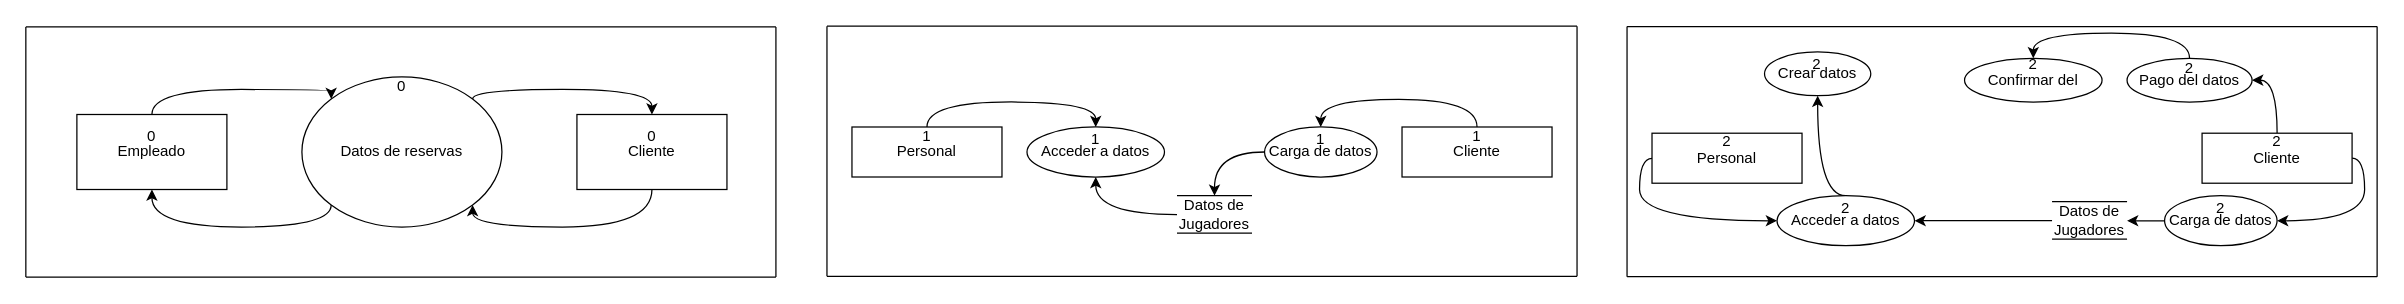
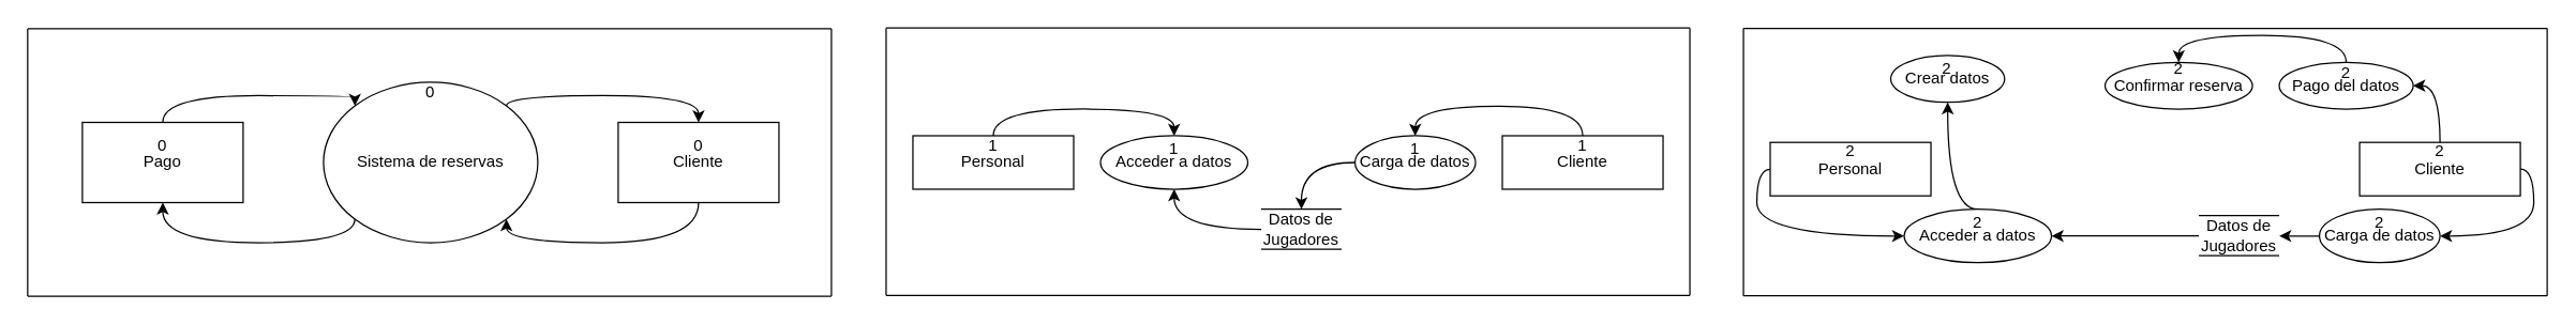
- <mxCell id="41" value="Confirmar del" style="ellipse;whiteSpace=wrap;html=1;" vertex="1" parent="1"><mxGeometry x="1570.97" y="46.01" width="110" height="35" as="geometry" /></mxCell>
+ <mxCell id="41" value="Confirmar reserva" style="ellipse;whiteSpace=wrap;html=1;" vertex="1" parent="1"><mxGeometry x="1570.97" y="46.01" width="110" height="35" as="geometry" /></mxCell>
- <mxCell id="8" value="Empleado" style="rounded=0;whiteSpace=wrap;html=1;" vertex="1" parent="1"><mxGeometry x="61" y="91" width="120" height="60" as="geometry" /></mxCell>
+ <mxCell id="8" value="Pago" style="rounded=0;whiteSpace=wrap;html=1;" vertex="1" parent="1"><mxGeometry x="61" y="91" width="120" height="60" as="geometry" /></mxCell>
- <mxCell id="4" value="Datos de reservas" style="ellipse;whiteSpace=wrap;html=1;" vertex="1" parent="1"><mxGeometry x="241" y="61" width="160" height="120" as="geometry" /></mxCell>
+ <mxCell id="4" value="Sistema de reservas" style="ellipse;whiteSpace=wrap;html=1;" vertex="1" parent="1"><mxGeometry x="241" y="61" width="160" height="120" as="geometry" /></mxCell>
